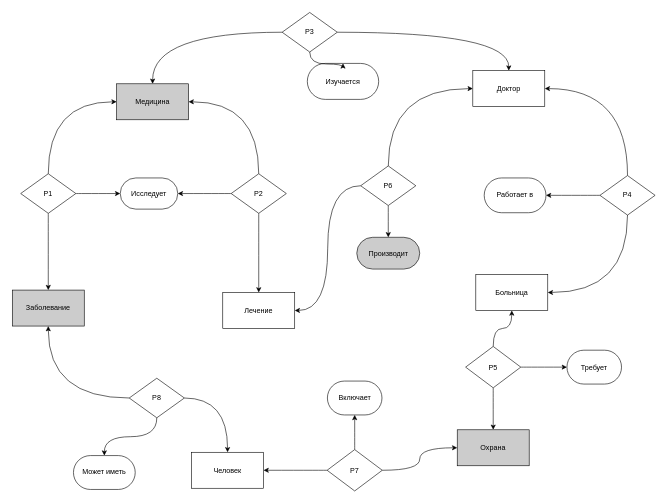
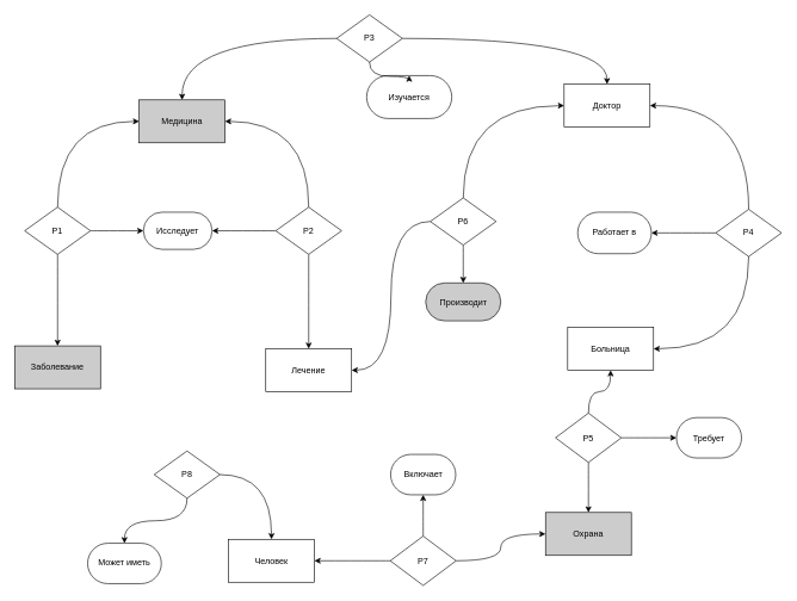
- <mxCell id="46" style="edgeStyle=orthogonalEdgeStyle;rounded=0;orthogonalLoop=1;jettySize=auto;html=1;exitX=0;exitY=0.5;exitDx=0;exitDy=0;entryX=0.5;entryY=1;entryDx=0;entryDy=0;curved=1;" parent="1" source="47" target="2" edge="1"><mxGeometry relative="1" as="geometry" /></mxCell>
